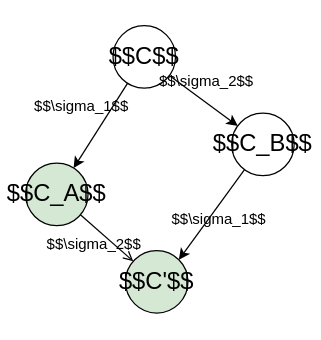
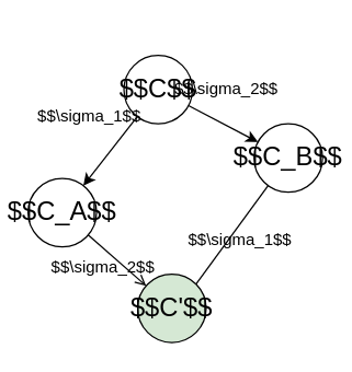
- <mxCell id="4" value="$$C$$" style="ellipse;whiteSpace=wrap;html=1;aspect=fixed;fontSize=19;" vertex="1" parent="1"><mxGeometry x="90" y="20" width="50" height="50" as="geometry" /></mxCell>
+ <mxCell id="4" value="$$C$$" style="ellipse;whiteSpace=wrap;html=1;aspect=fixed;fontSize=19;" vertex="1" parent="1"><mxGeometry x="90" y="40" width="50" height="50" as="geometry" /></mxCell>
- <mxCell id="6" value="$$C_A$$" style="ellipse;whiteSpace=wrap;html=1;aspect=fixed;fontSize=19;fillColor=#d5e8d4;" vertex="1" parent="1"><mxGeometry x="20" y="130" width="50" height="50" as="geometry" /></mxCell>
+ <mxCell id="6" value="$$C_A$$" style="ellipse;whiteSpace=wrap;html=1;aspect=fixed;fontSize=19;" vertex="1" parent="1"><mxGeometry x="20" y="130" width="50" height="50" as="geometry" /></mxCell>
- <mxCell id="7" style="edgeStyle=none;rounded=0;orthogonalLoop=1;jettySize=auto;html=1;entryX=1;entryY=0;entryDx=0;entryDy=0;" edge="1" parent="1" source="8" target="9"><mxGeometry relative="1" as="geometry" /></mxCell>
+ <mxCell id="7" style="edgeStyle=none;rounded=0;orthogonalLoop=1;jettySize=auto;html=1;entryX=1;entryY=0;entryDx=0;entryDy=0;endArrow=none;" edge="1" parent="1" source="8" target="9"><mxGeometry relative="1" as="geometry" /></mxCell>
